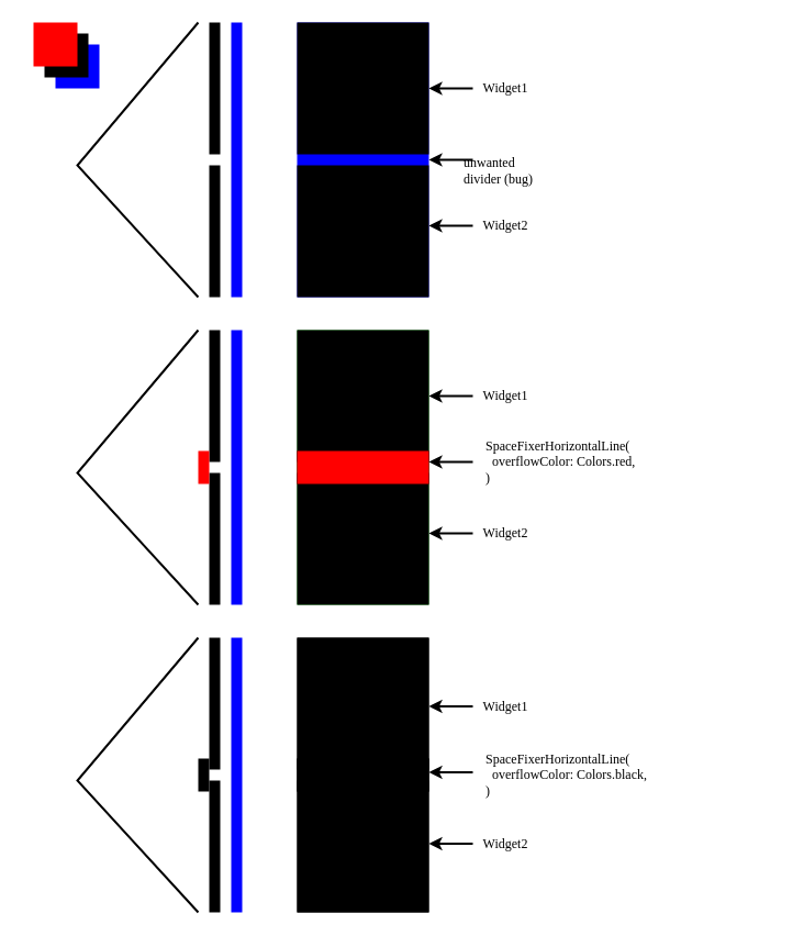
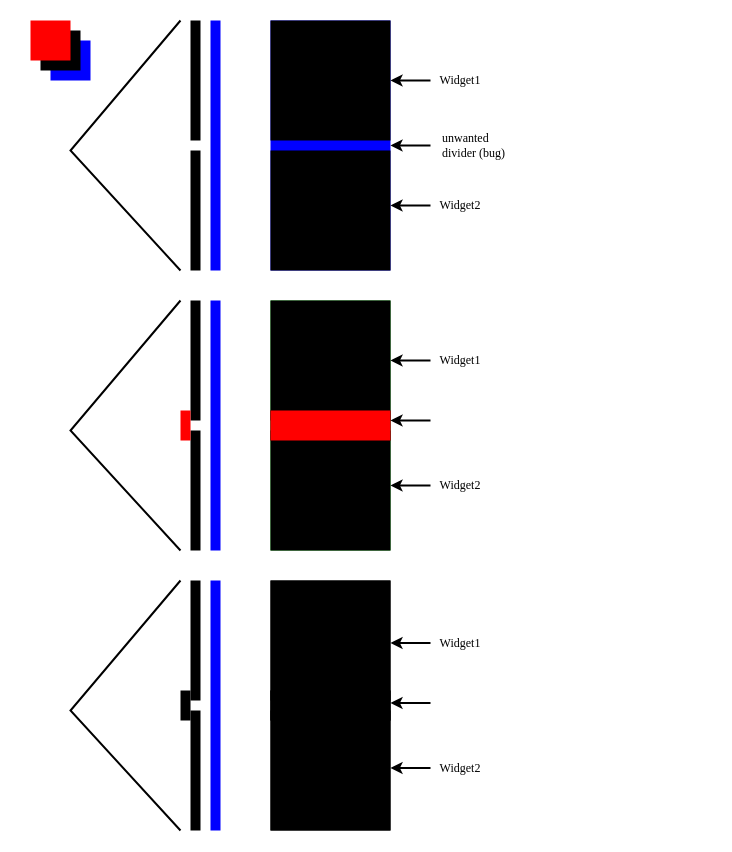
- <mxCell id="41" value="unwanted divider (bug)" style="text;html=1;strokeColor=none;fillColor=none;align=left;verticalAlign=middle;whiteSpace=wrap;rounded=0;fontFamily=Comic Sans MS;" vertex="1" parent="2"><mxGeometry x="400" y="120" width="80" height="30" as="geometry" /></mxCell>
+ <mxCell id="41" value="unwanted divider (bug)" style="text;html=1;strokeColor=none;fillColor=none;align=left;verticalAlign=middle;whiteSpace=wrap;rounded=0;fontFamily=Comic Sans MS;" vertex="1" parent="2"><mxGeometry x="420" y="110" width="80" height="30" as="geometry" /></mxCell>
- <mxCell id="53" value="&lt;div align=&quot;left&quot;&gt;&lt;font&gt;SpaceFixerHorizontalLine(&lt;br&gt;&amp;nbsp; overflowColor: Colors.red,&lt;/font&gt;&lt;/div&gt;&lt;div align=&quot;left&quot;&gt;&lt;font&gt;)&lt;/font&gt;&lt;/div&gt;" style="text;html=1;strokeColor=none;fillColor=none;align=left;verticalAlign=middle;whiteSpace=wrap;rounded=0;fontStyle=0;fontFamily=Comic Sans MS;" vertex="1" parent="2"><mxGeometry x="420" y="355" width="270" height="90" as="geometry" /></mxCell>
- <mxCell id="50" value="&lt;div align=&quot;left&quot;&gt;&lt;font&gt;SpaceFixerHorizontalLine(&lt;br&gt;&amp;nbsp; overflowColor: Colors.black,&lt;/font&gt;&lt;/div&gt;&lt;div align=&quot;left&quot;&gt;&lt;font&gt;)&lt;/font&gt;&lt;/div&gt;" style="text;html=1;strokeColor=none;fillColor=none;align=left;verticalAlign=middle;whiteSpace=wrap;rounded=0;fontStyle=0;fontFamily=Comic Sans MS;" vertex="1" parent="2"><mxGeometry x="420" y="640" width="270" height="90" as="geometry" /></mxCell>
